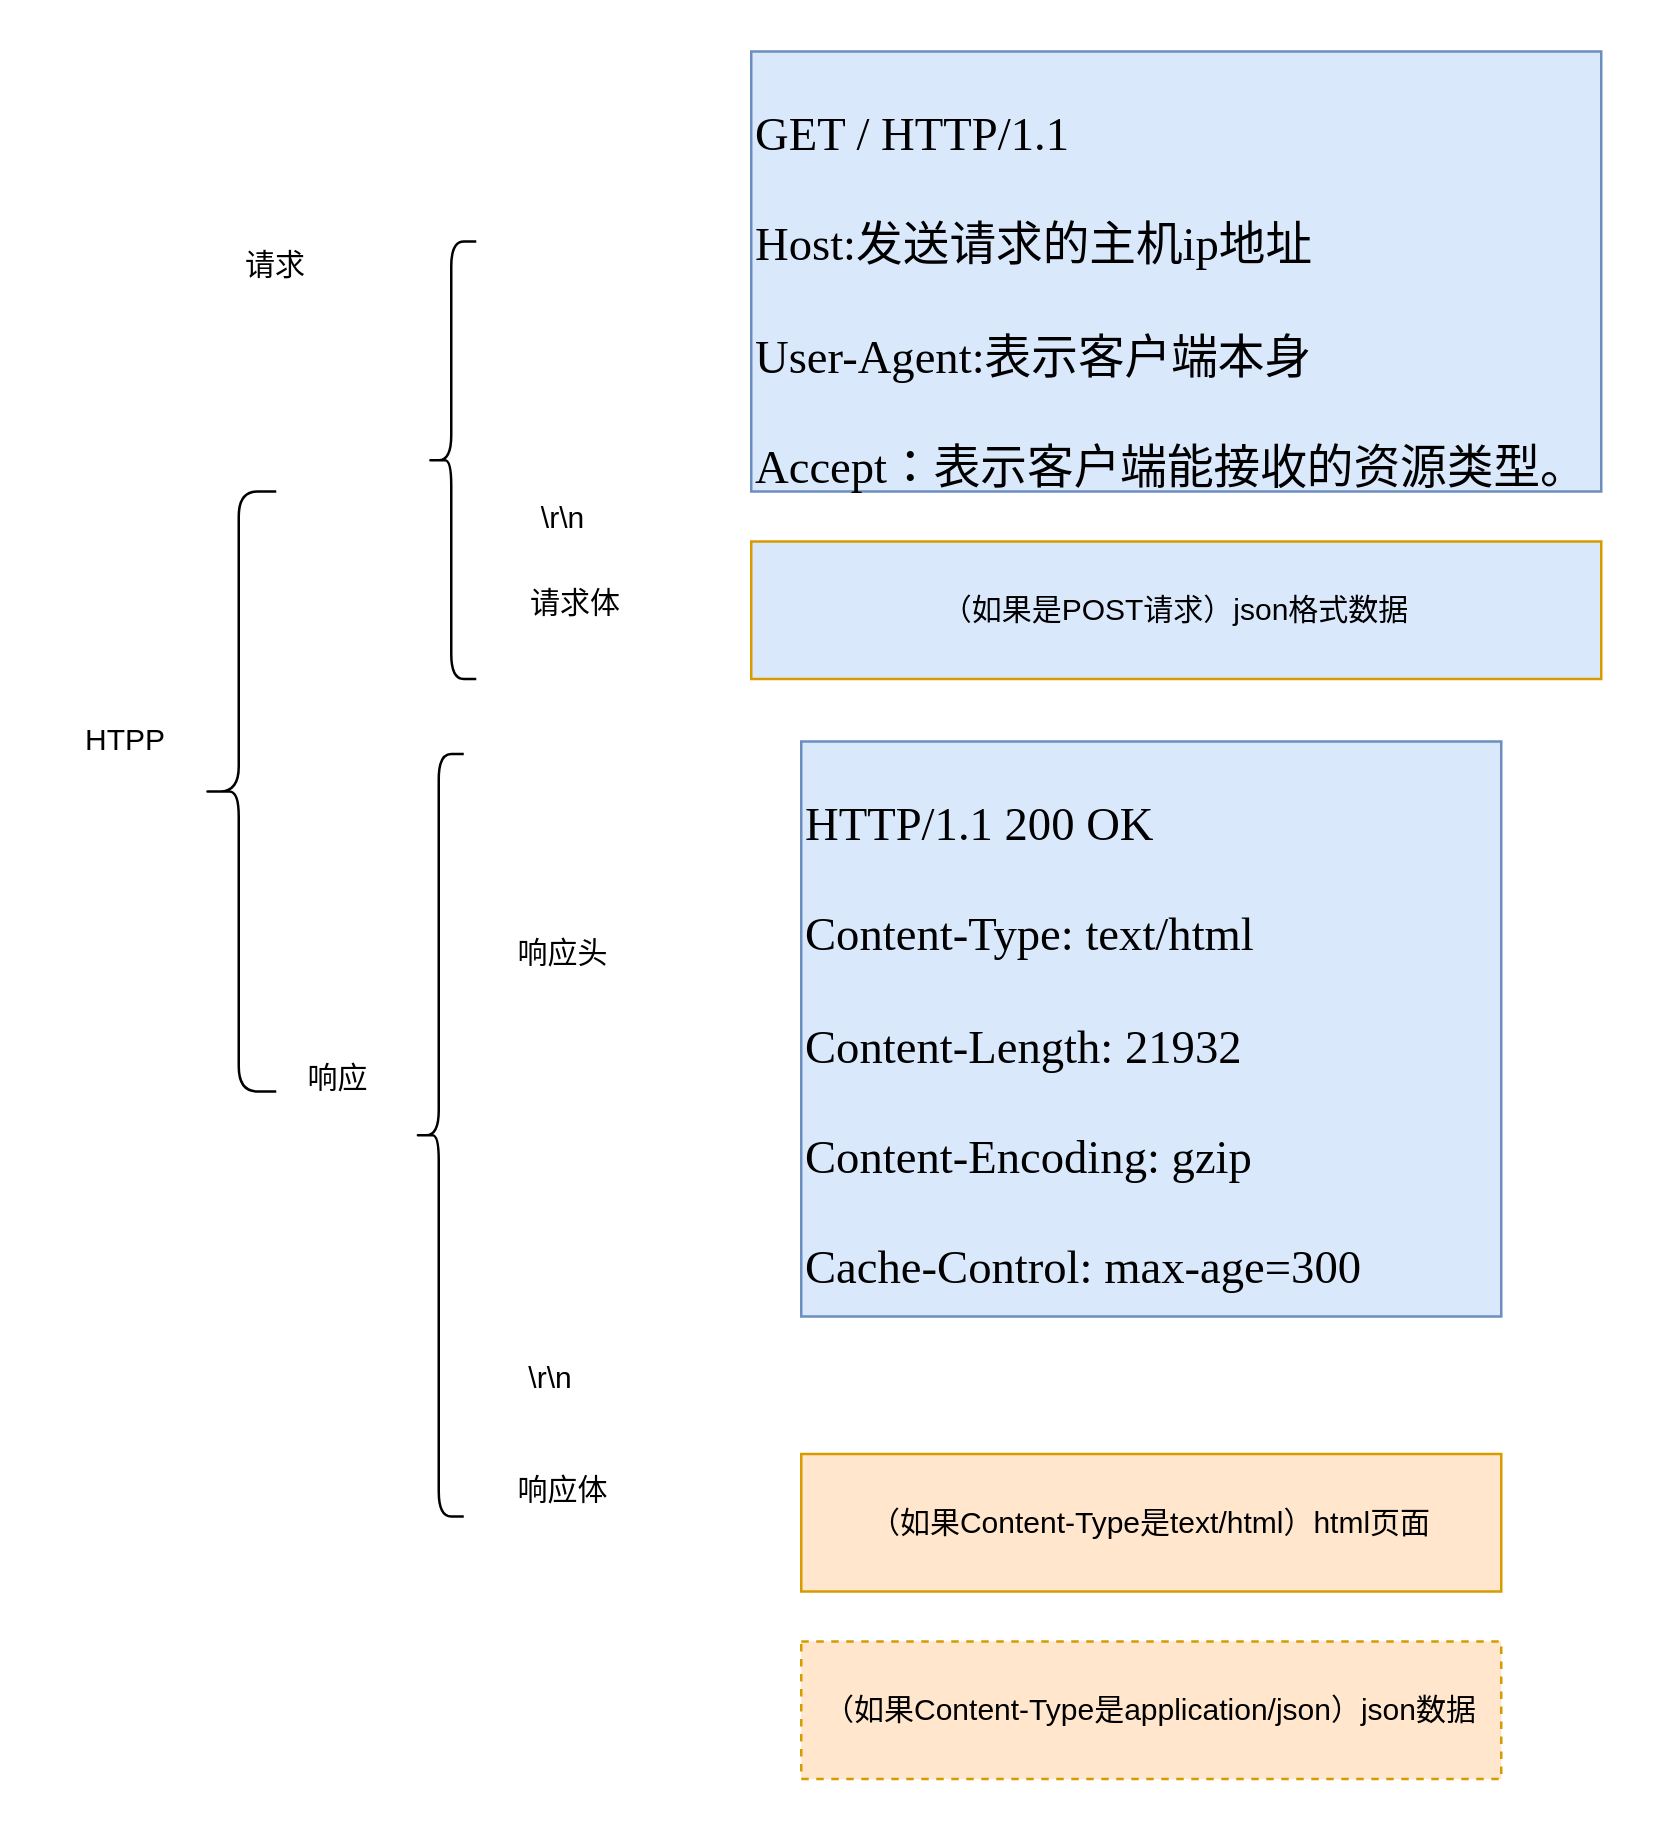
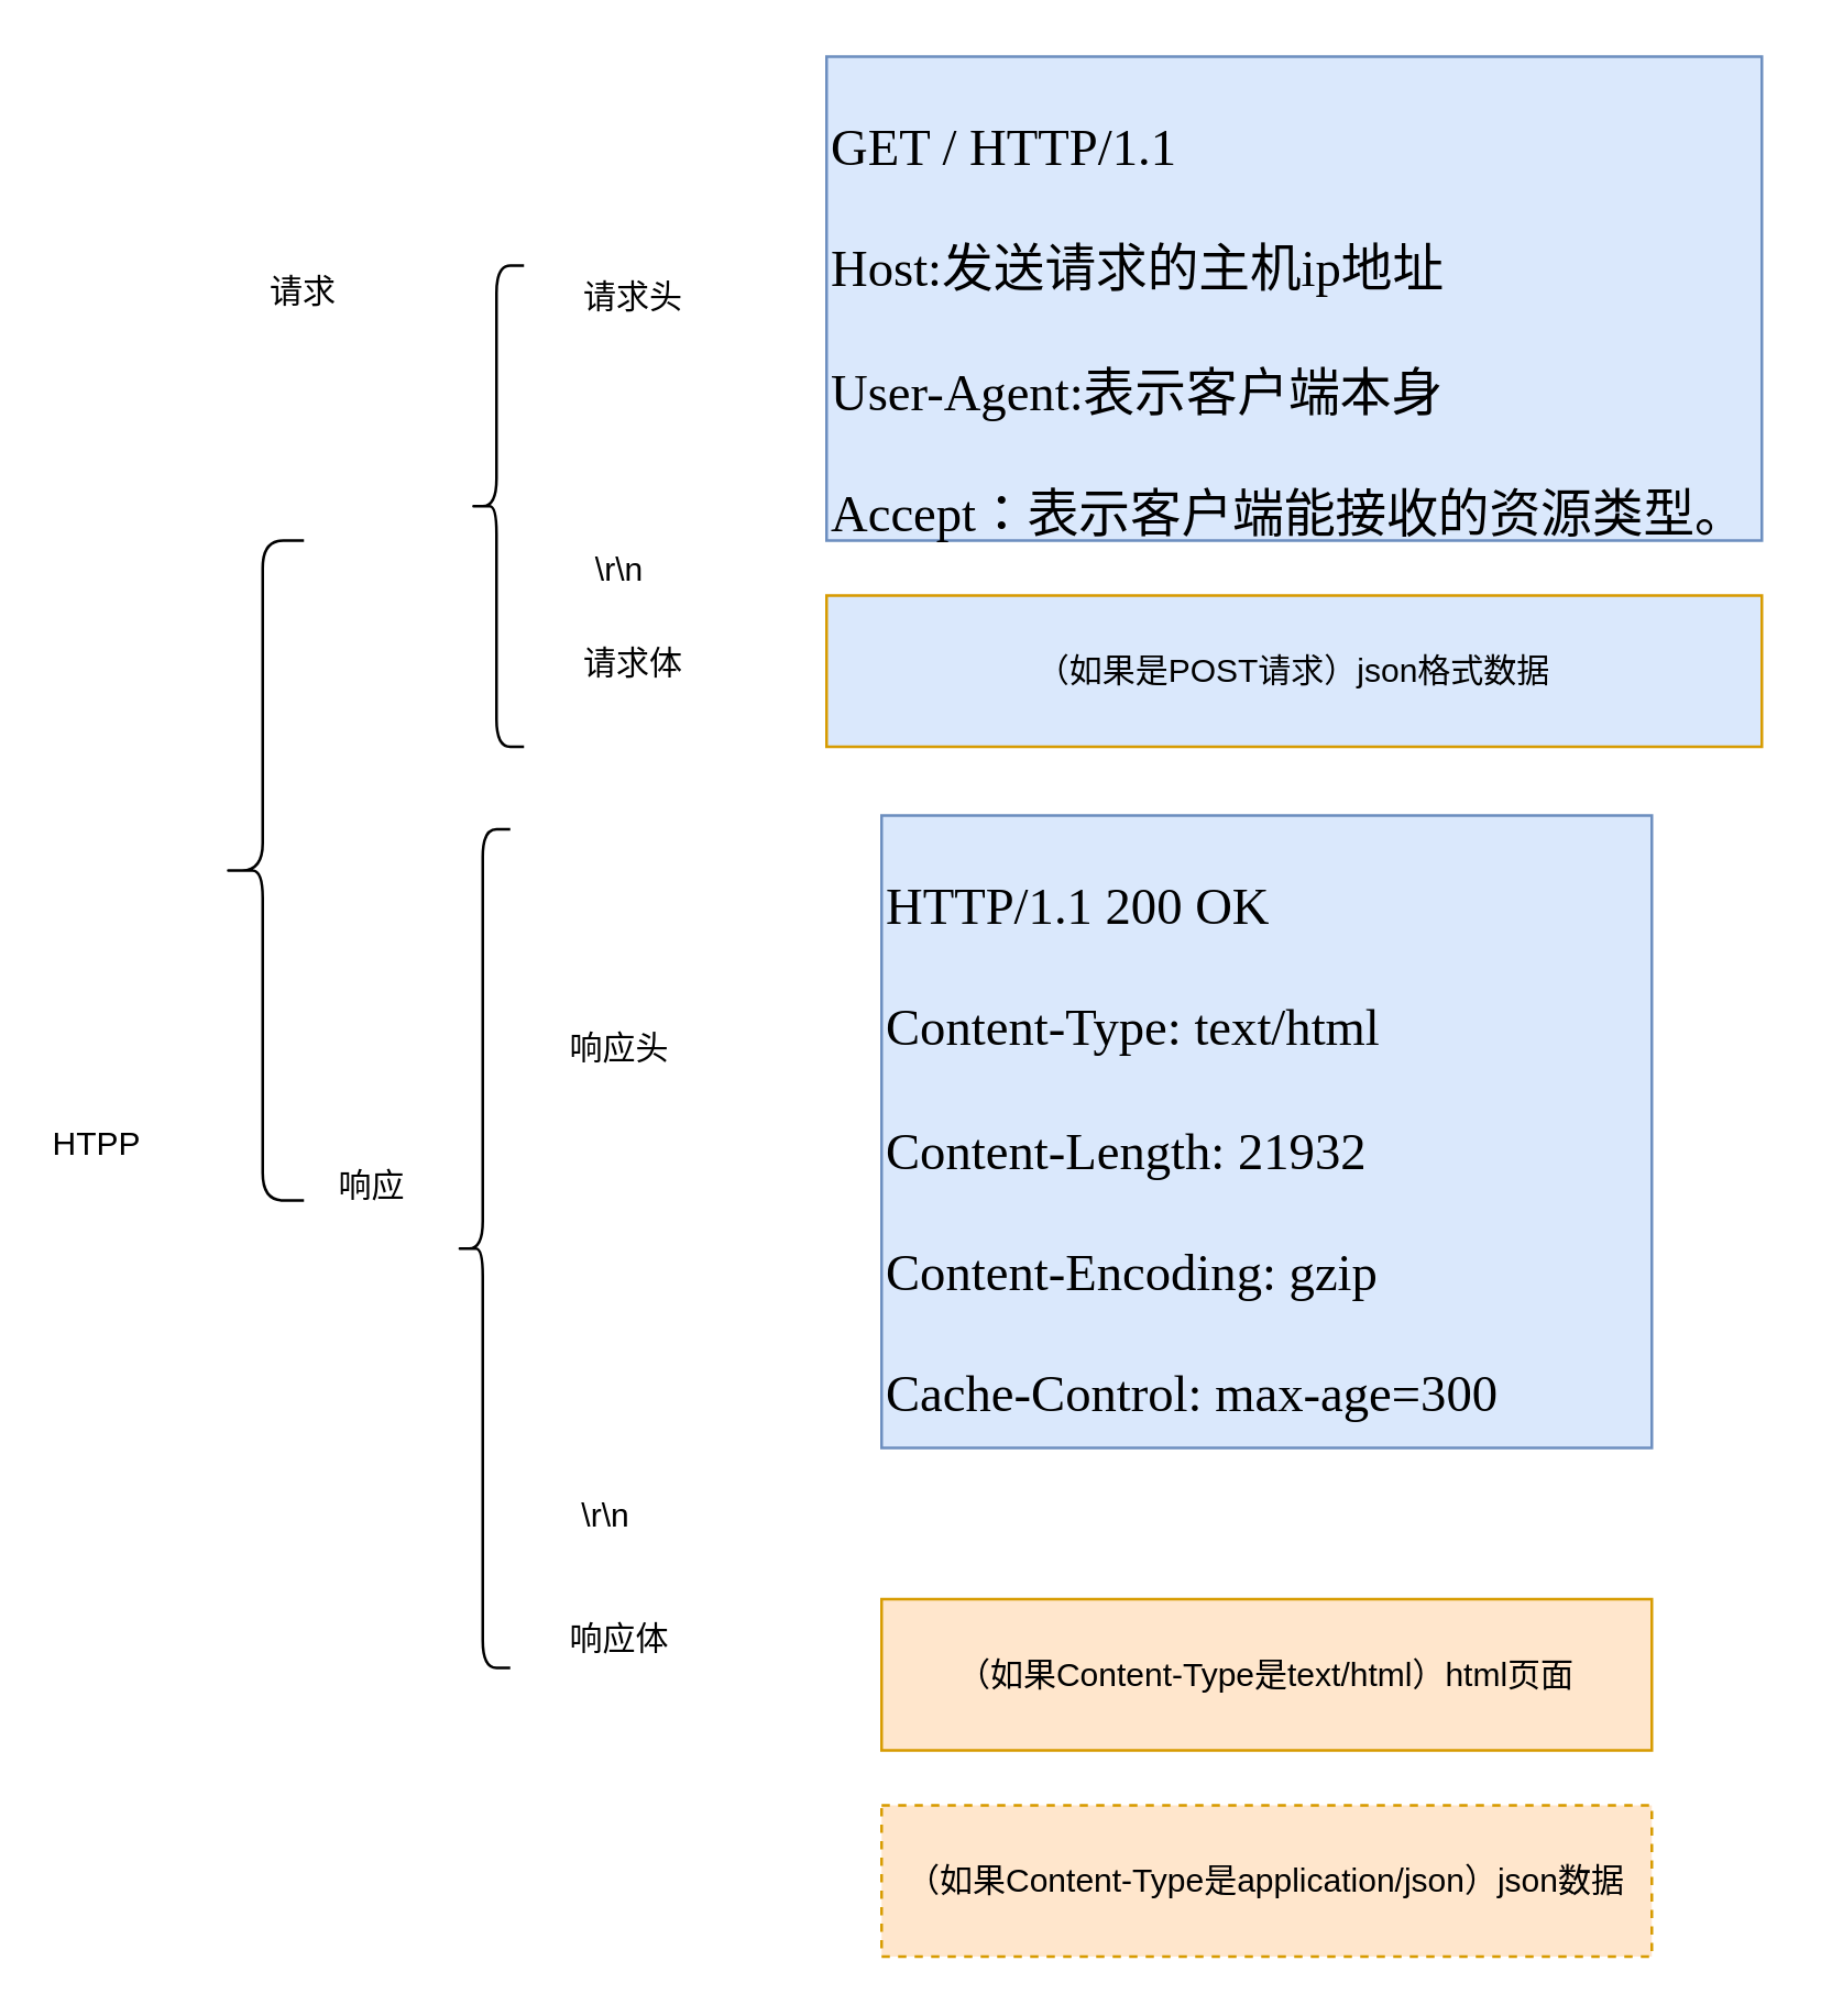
+ <mxCell id="7" value="请求头" style="text;strokeColor=none;align=center;fillColor=none;html=1;verticalAlign=middle;whiteSpace=wrap;rounded=0;" vertex="1" parent="1"><mxGeometry x="200" y="93" width="60" height="30" as="geometry" /></mxCell>
- <mxCell id="3" value="HTPP" style="text;strokeColor=none;align=center;fillColor=none;html=1;verticalAlign=middle;whiteSpace=wrap;rounded=0;" vertex="1" parent="1"><mxGeometry x="20" y="281" width="60" height="30" as="geometry" /></mxCell>
+ <mxCell id="3" value="HTPP" style="text;strokeColor=none;align=center;fillColor=none;html=1;verticalAlign=middle;whiteSpace=wrap;rounded=0;" vertex="1" parent="1"><mxGeometry x="5" y="401" width="60" height="30" as="geometry" /></mxCell>
